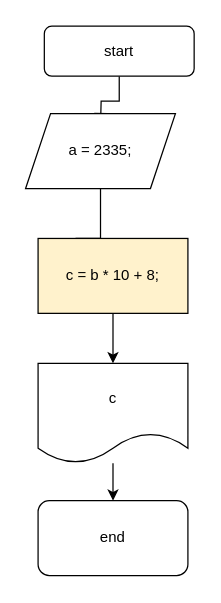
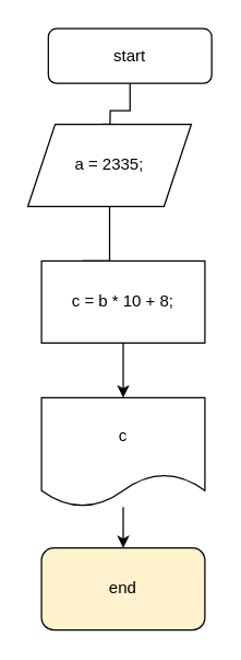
- <mxCell id="7" value="c = b * 10 + 8;" style="rounded=0;whiteSpace=wrap;html=1;fillColor=#fff2cc;" vertex="1" parent="1"><mxGeometry x="30" y="190" width="120" height="60" as="geometry" /></mxCell>
+ <mxCell id="7" value="c = b * 10 + 8;" style="rounded=0;whiteSpace=wrap;html=1;" vertex="1" parent="1"><mxGeometry x="30" y="190" width="120" height="60" as="geometry" /></mxCell>
- <mxCell id="10" value="end&lt;br&gt;" style="rounded=1;whiteSpace=wrap;html=1;" vertex="1" parent="1"><mxGeometry x="30" y="400" width="120" height="60" as="geometry" /></mxCell>
+ <mxCell id="10" value="end&lt;br&gt;" style="rounded=1;whiteSpace=wrap;html=1;fillColor=#fff2cc;" vertex="1" parent="1"><mxGeometry x="30" y="400" width="120" height="60" as="geometry" /></mxCell>
